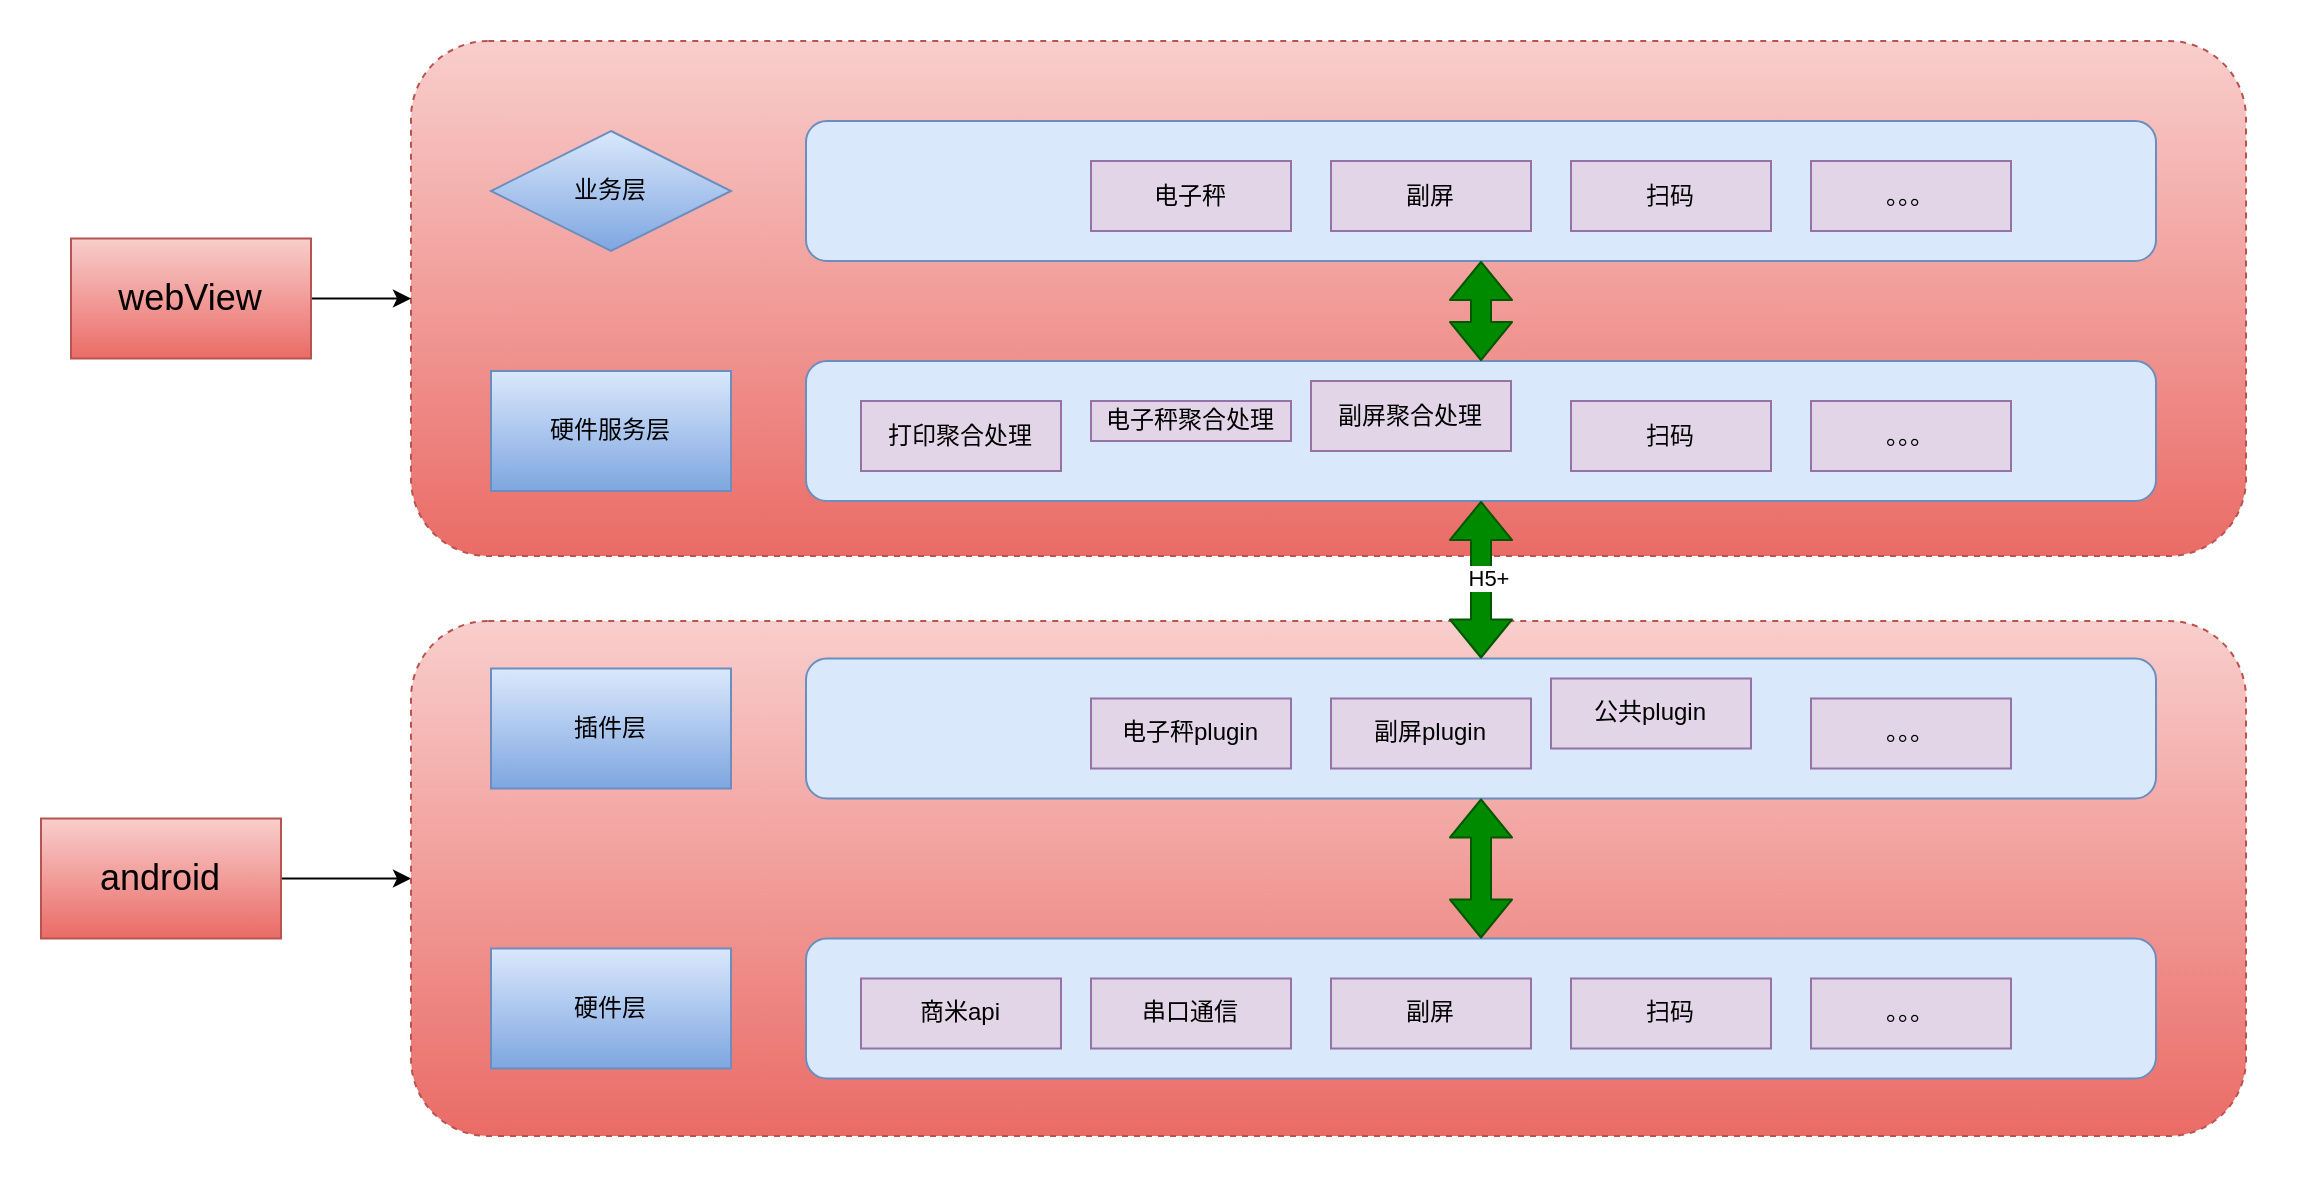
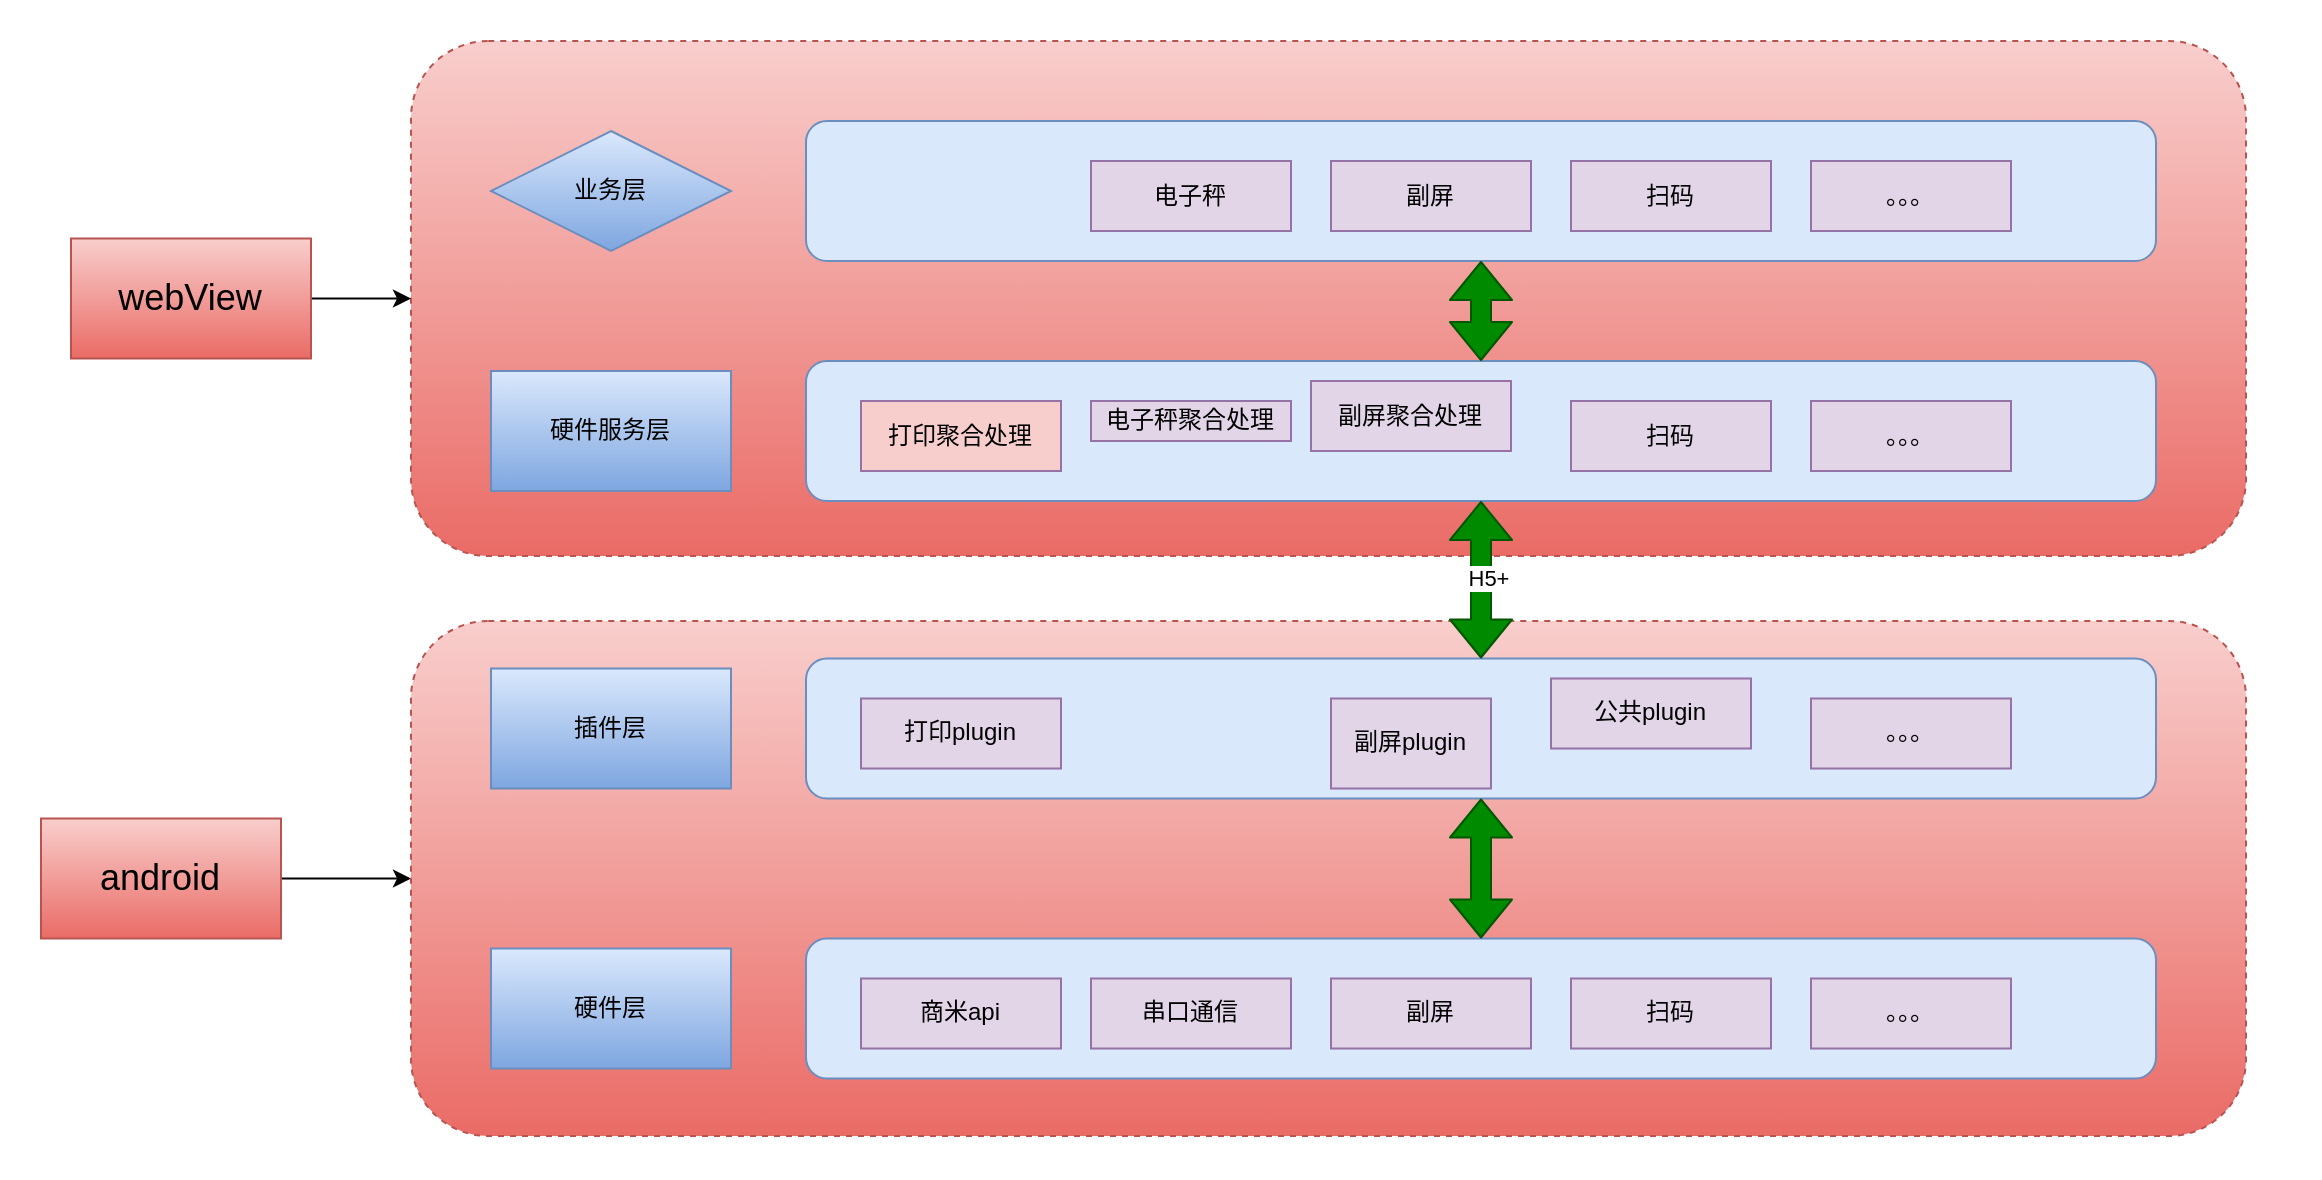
- <mxCell id="16" value="打印聚合处理" style="rounded=0;whiteSpace=wrap;html=1;fillColor=#e1d5e7;strokeColor=#9673a6;" parent="7" vertex="1"><mxGeometry x="185" y="140" width="100" height="35" as="geometry" /></mxCell>
+ <mxCell id="16" value="打印聚合处理" style="rounded=0;whiteSpace=wrap;html=1;fillColor=#f8cecc;strokeColor=#9673a6;" parent="7" vertex="1"><mxGeometry x="185" y="140" width="100" height="35" as="geometry" /></mxCell>
+ <mxCell id="26" value="打印plugin" style="rounded=0;whiteSpace=wrap;html=1;fillColor=#e1d5e7;strokeColor=#9673a6;" parent="23" vertex="1"><mxGeometry x="179" y="38.75" width="100" height="35" as="geometry" /></mxCell>
- <mxCell id="27" value="电子秤plugin" style="rounded=0;whiteSpace=wrap;html=1;fillColor=#e1d5e7;strokeColor=#9673a6;" parent="23" vertex="1"><mxGeometry x="294" y="38.75" width="100" height="35" as="geometry" /></mxCell>
- <mxCell id="28" value="副屏plugin" style="rounded=0;whiteSpace=wrap;html=1;fillColor=#e1d5e7;strokeColor=#9673a6;" parent="23" vertex="1"><mxGeometry x="414" y="38.75" width="100" height="35" as="geometry" /></mxCell>
+ <mxCell id="28" value="副屏plugin" style="rounded=0;whiteSpace=wrap;html=1;fillColor=#e1d5e7;strokeColor=#9673a6;" parent="23" vertex="1"><mxGeometry x="414" y="38.75" width="80" height="45" as="geometry" /></mxCell>
